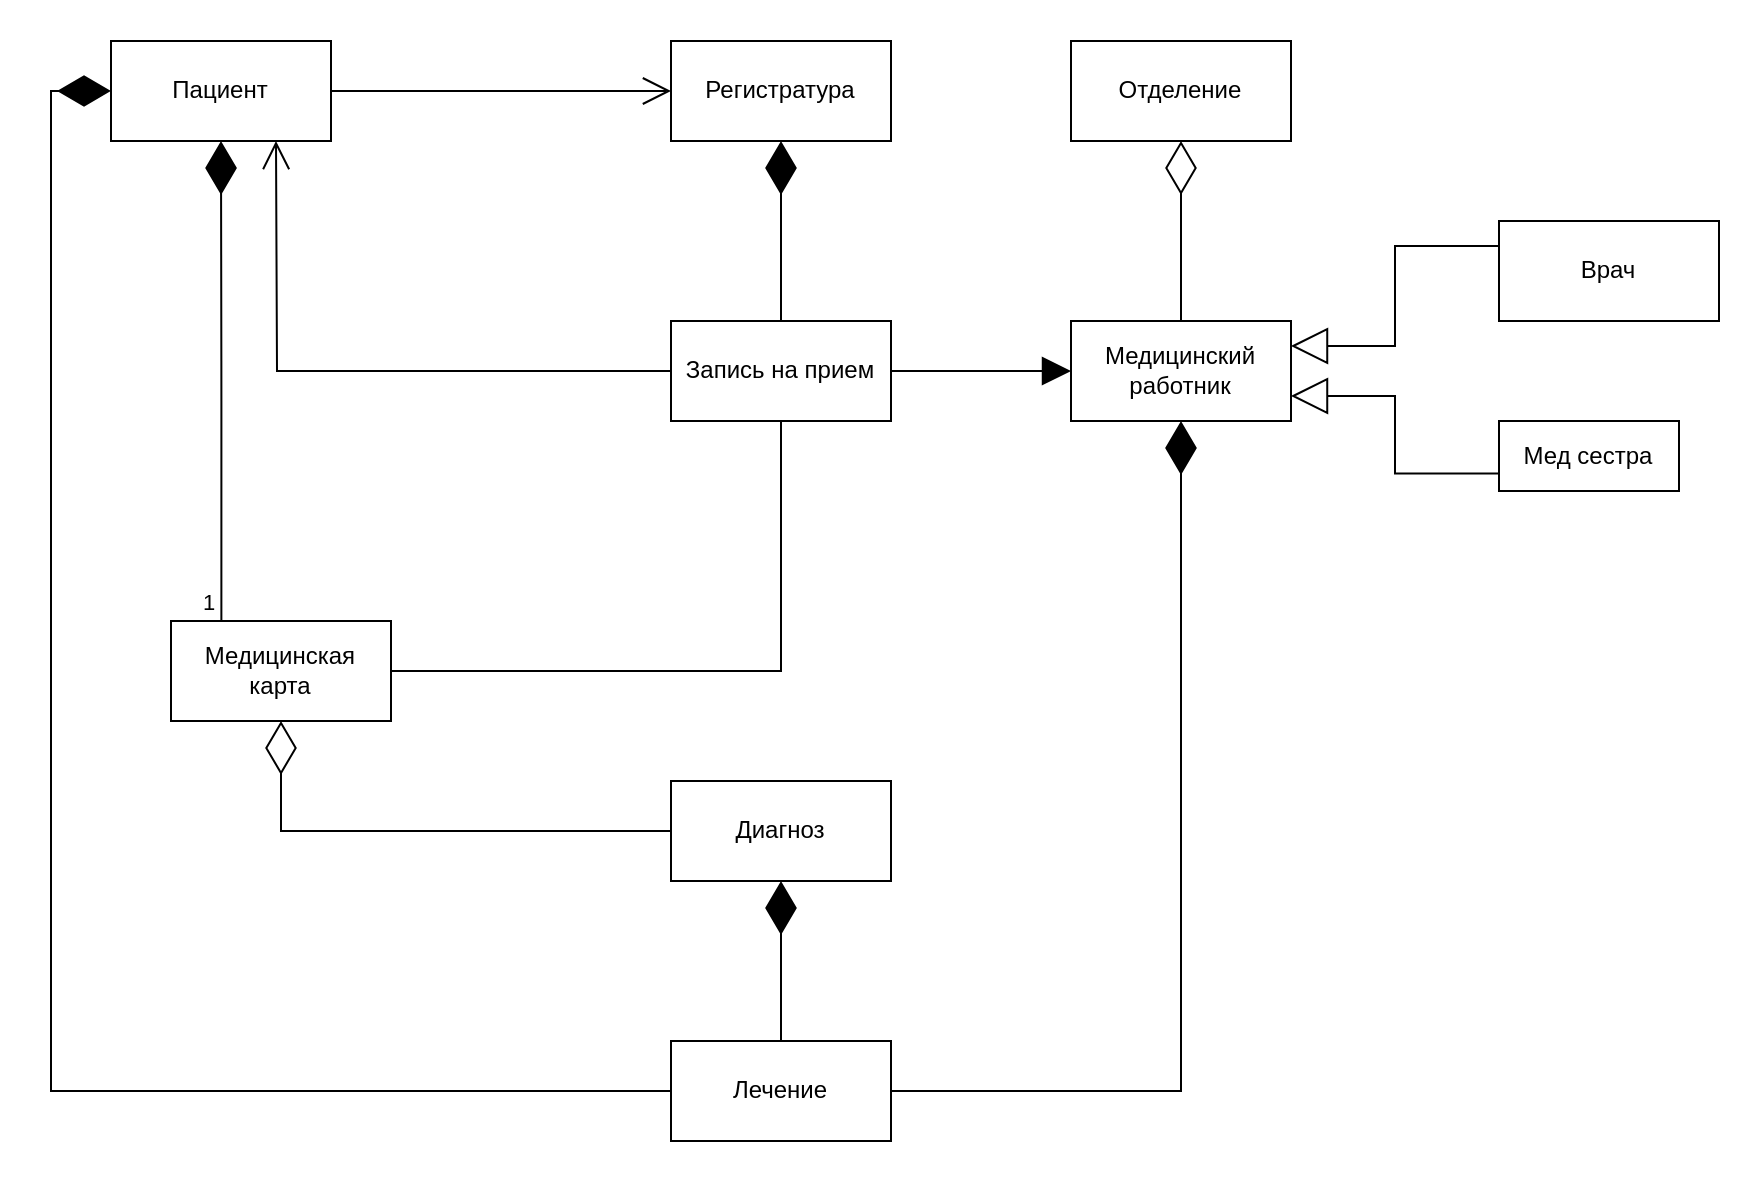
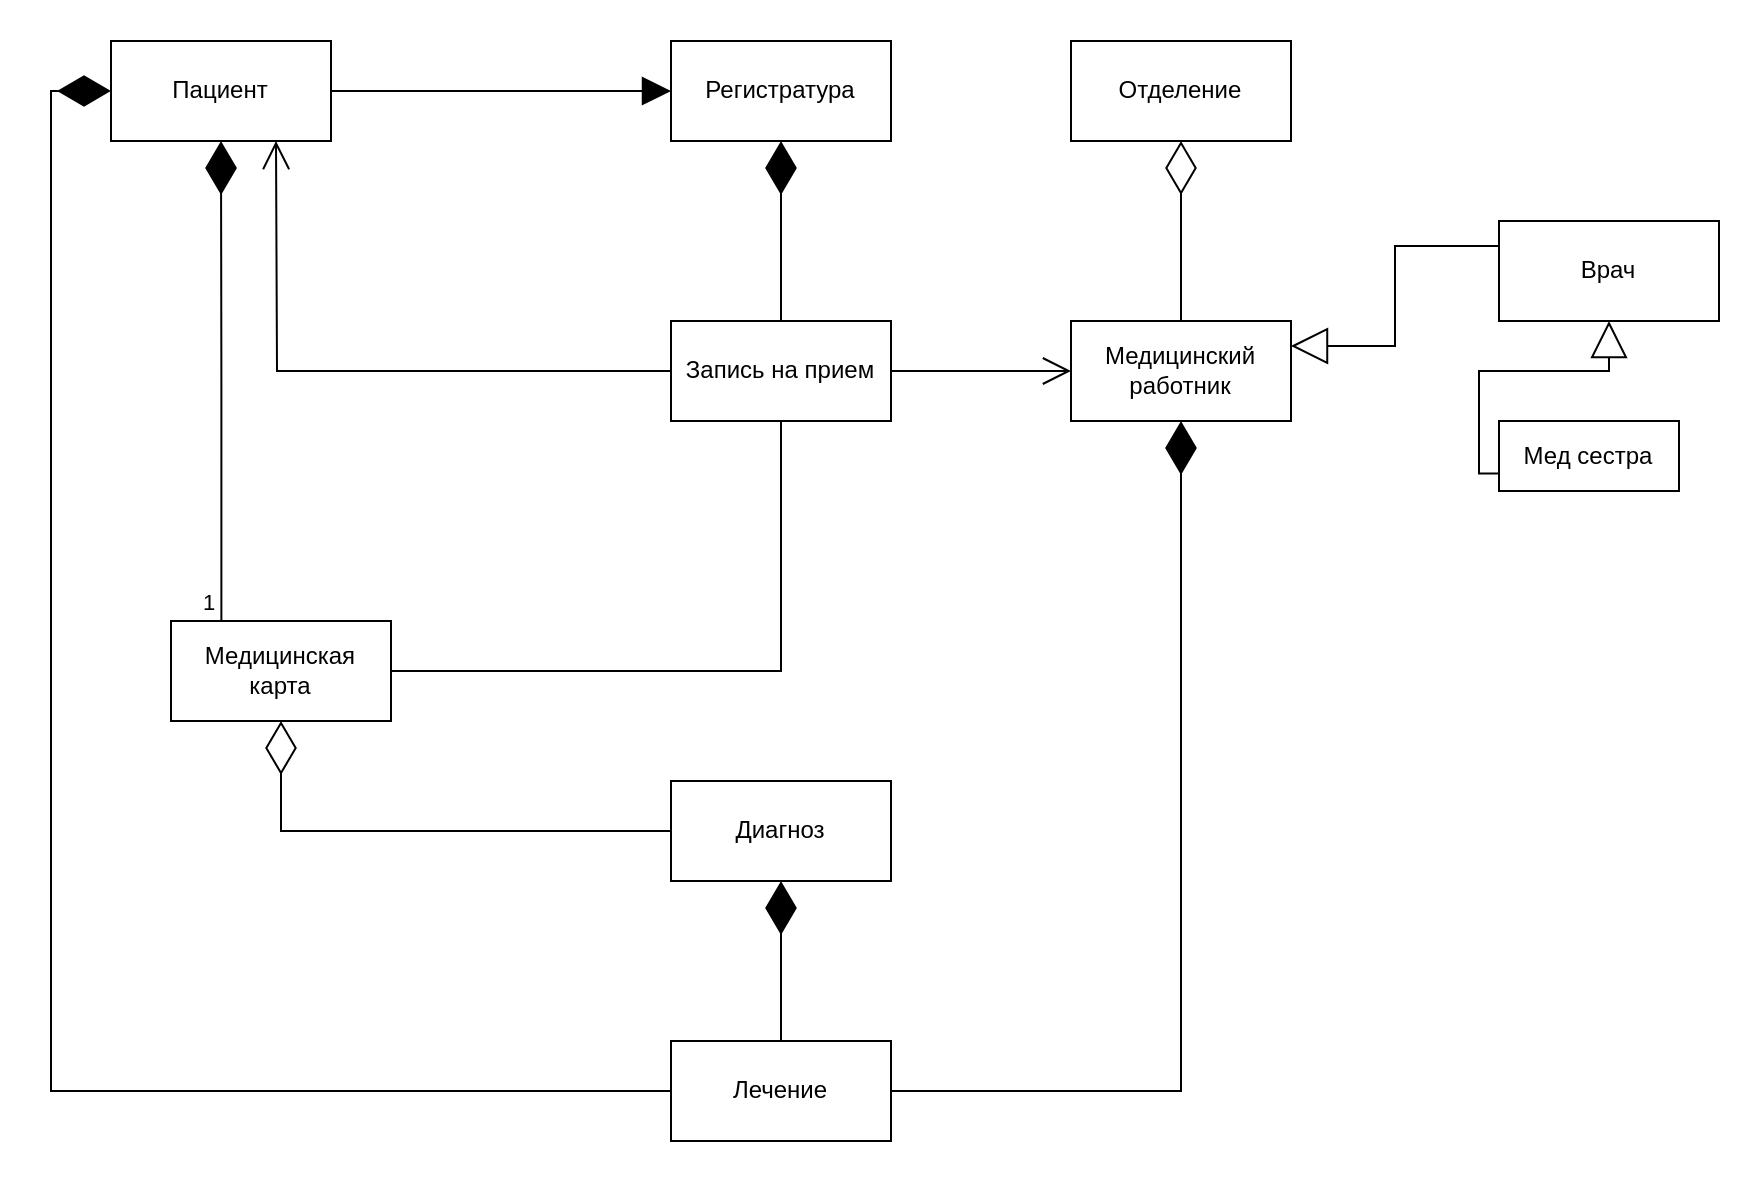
- <mxCell id="8" value="" style="endArrow=open;endFill=1;endSize=12;html=1;rounded=0;exitX=1;exitY=0.5;exitDx=0;exitDy=0;entryX=0;entryY=0.5;entryDx=0;entryDy=0;" parent="1" source="2" target="9" edge="1"><mxGeometry width="160" relative="1" as="geometry"><mxPoint x="310" y="300" as="sourcePoint" /><mxPoint x="470" y="300" as="targetPoint" /></mxGeometry></mxCell>
+ <mxCell id="8" value="" style="endArrow=block;endFill=1;endSize=12;html=1;rounded=0;exitX=1;exitY=0.5;exitDx=0;exitDy=0;entryX=0;entryY=0.5;entryDx=0;entryDy=0;" parent="1" source="2" target="9" edge="1"><mxGeometry width="160" relative="1" as="geometry"><mxPoint x="310" y="300" as="sourcePoint" /><mxPoint x="470" y="300" as="targetPoint" /></mxGeometry></mxCell>
- <mxCell id="14" value="" style="endArrow=block;endFill=1;endSize=12;html=1;rounded=0;exitX=1;exitY=0.5;exitDx=0;exitDy=0;entryX=0;entryY=0.5;entryDx=0;entryDy=0;" parent="1" source="3" target="4" edge="1"><mxGeometry width="160" relative="1" as="geometry"><mxPoint x="370" y="360" as="sourcePoint" /><mxPoint x="530" y="360" as="targetPoint" /></mxGeometry></mxCell>
+ <mxCell id="14" value="" style="endArrow=open;endFill=1;endSize=12;html=1;rounded=0;exitX=1;exitY=0.5;exitDx=0;exitDy=0;entryX=0;entryY=0.5;entryDx=0;entryDy=0;" parent="1" source="3" target="4" edge="1"><mxGeometry width="160" relative="1" as="geometry"><mxPoint x="370" y="360" as="sourcePoint" /><mxPoint x="530" y="360" as="targetPoint" /></mxGeometry></mxCell>
- <mxCell id="24" value="" style="endArrow=block;endSize=16;endFill=0;html=1;rounded=0;entryX=1;entryY=0.75;entryDx=0;entryDy=0;exitX=0;exitY=0.75;exitDx=0;exitDy=0;edgeStyle=orthogonalEdgeStyle;" edge="1" parent="1" source="25" target="4"><mxGeometry width="160" relative="1" as="geometry"><mxPoint x="717" y="200" as="sourcePoint" /><mxPoint x="407" y="260" as="targetPoint" /></mxGeometry></mxCell>
+ <mxCell id="24" value="" style="endArrow=block;endSize=16;endFill=0;html=1;rounded=0;exitX=0;exitY=0.75;exitDx=0;exitDy=0;edgeStyle=orthogonalEdgeStyle;" edge="1" parent="1" source="25" target="23"><mxGeometry width="160" relative="1" as="geometry"><mxPoint x="717" y="200" as="sourcePoint" /><mxPoint x="407" y="260" as="targetPoint" /></mxGeometry></mxCell>
